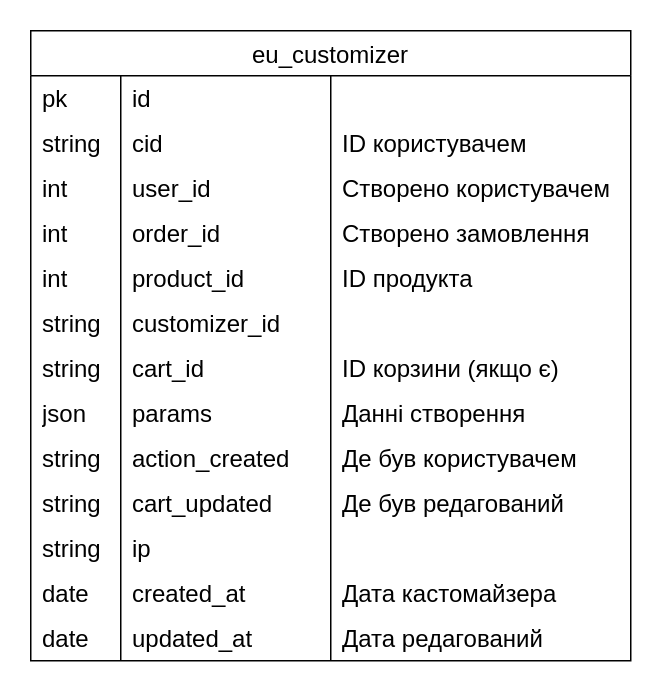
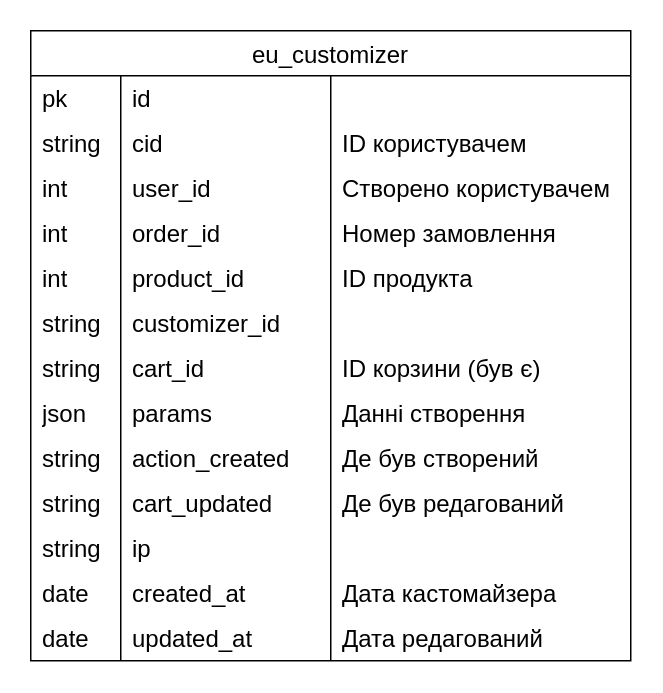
- <mxCell id="18" value="Створено замовлення" style="shape=partialRectangle;html=1;whiteSpace=wrap;connectable=0;fillColor=none;top=0;left=0;bottom=0;right=0;align=left;spacingLeft=6;overflow=hidden;strokeColor=inherit;fontSize=16;" vertex="1" parent="15"><mxGeometry x="200" width="200" height="30" as="geometry"><mxRectangle width="200" height="30" as="alternateBounds" /></mxGeometry></mxCell>
+ <mxCell id="18" value="Номер замовлення" style="shape=partialRectangle;html=1;whiteSpace=wrap;connectable=0;fillColor=none;top=0;left=0;bottom=0;right=0;align=left;spacingLeft=6;overflow=hidden;strokeColor=inherit;fontSize=16;" vertex="1" parent="15"><mxGeometry x="200" width="200" height="30" as="geometry"><mxRectangle width="200" height="30" as="alternateBounds" /></mxGeometry></mxCell>
- <mxCell id="30" value="ID корзини (якщо є)" style="shape=partialRectangle;html=1;whiteSpace=wrap;connectable=0;fillColor=none;top=0;left=0;bottom=0;right=0;align=left;spacingLeft=6;overflow=hidden;strokeColor=inherit;fontSize=16;" vertex="1" parent="27"><mxGeometry x="200" width="200" height="30" as="geometry"><mxRectangle width="200" height="30" as="alternateBounds" /></mxGeometry></mxCell>
+ <mxCell id="30" value="ID корзини (був є)" style="shape=partialRectangle;html=1;whiteSpace=wrap;connectable=0;fillColor=none;top=0;left=0;bottom=0;right=0;align=left;spacingLeft=6;overflow=hidden;strokeColor=inherit;fontSize=16;" vertex="1" parent="27"><mxGeometry x="200" width="200" height="30" as="geometry"><mxRectangle width="200" height="30" as="alternateBounds" /></mxGeometry></mxCell>
- <mxCell id="38" value="Де був користувачем" style="shape=partialRectangle;html=1;whiteSpace=wrap;connectable=0;fillColor=none;top=0;left=0;bottom=0;right=0;align=left;spacingLeft=6;overflow=hidden;strokeColor=inherit;fontSize=16;" vertex="1" parent="35"><mxGeometry x="200" width="200" height="30" as="geometry"><mxRectangle width="200" height="30" as="alternateBounds" /></mxGeometry></mxCell>
+ <mxCell id="38" value="Де був створений" style="shape=partialRectangle;html=1;whiteSpace=wrap;connectable=0;fillColor=none;top=0;left=0;bottom=0;right=0;align=left;spacingLeft=6;overflow=hidden;strokeColor=inherit;fontSize=16;" vertex="1" parent="35"><mxGeometry x="200" width="200" height="30" as="geometry"><mxRectangle width="200" height="30" as="alternateBounds" /></mxGeometry></mxCell>
